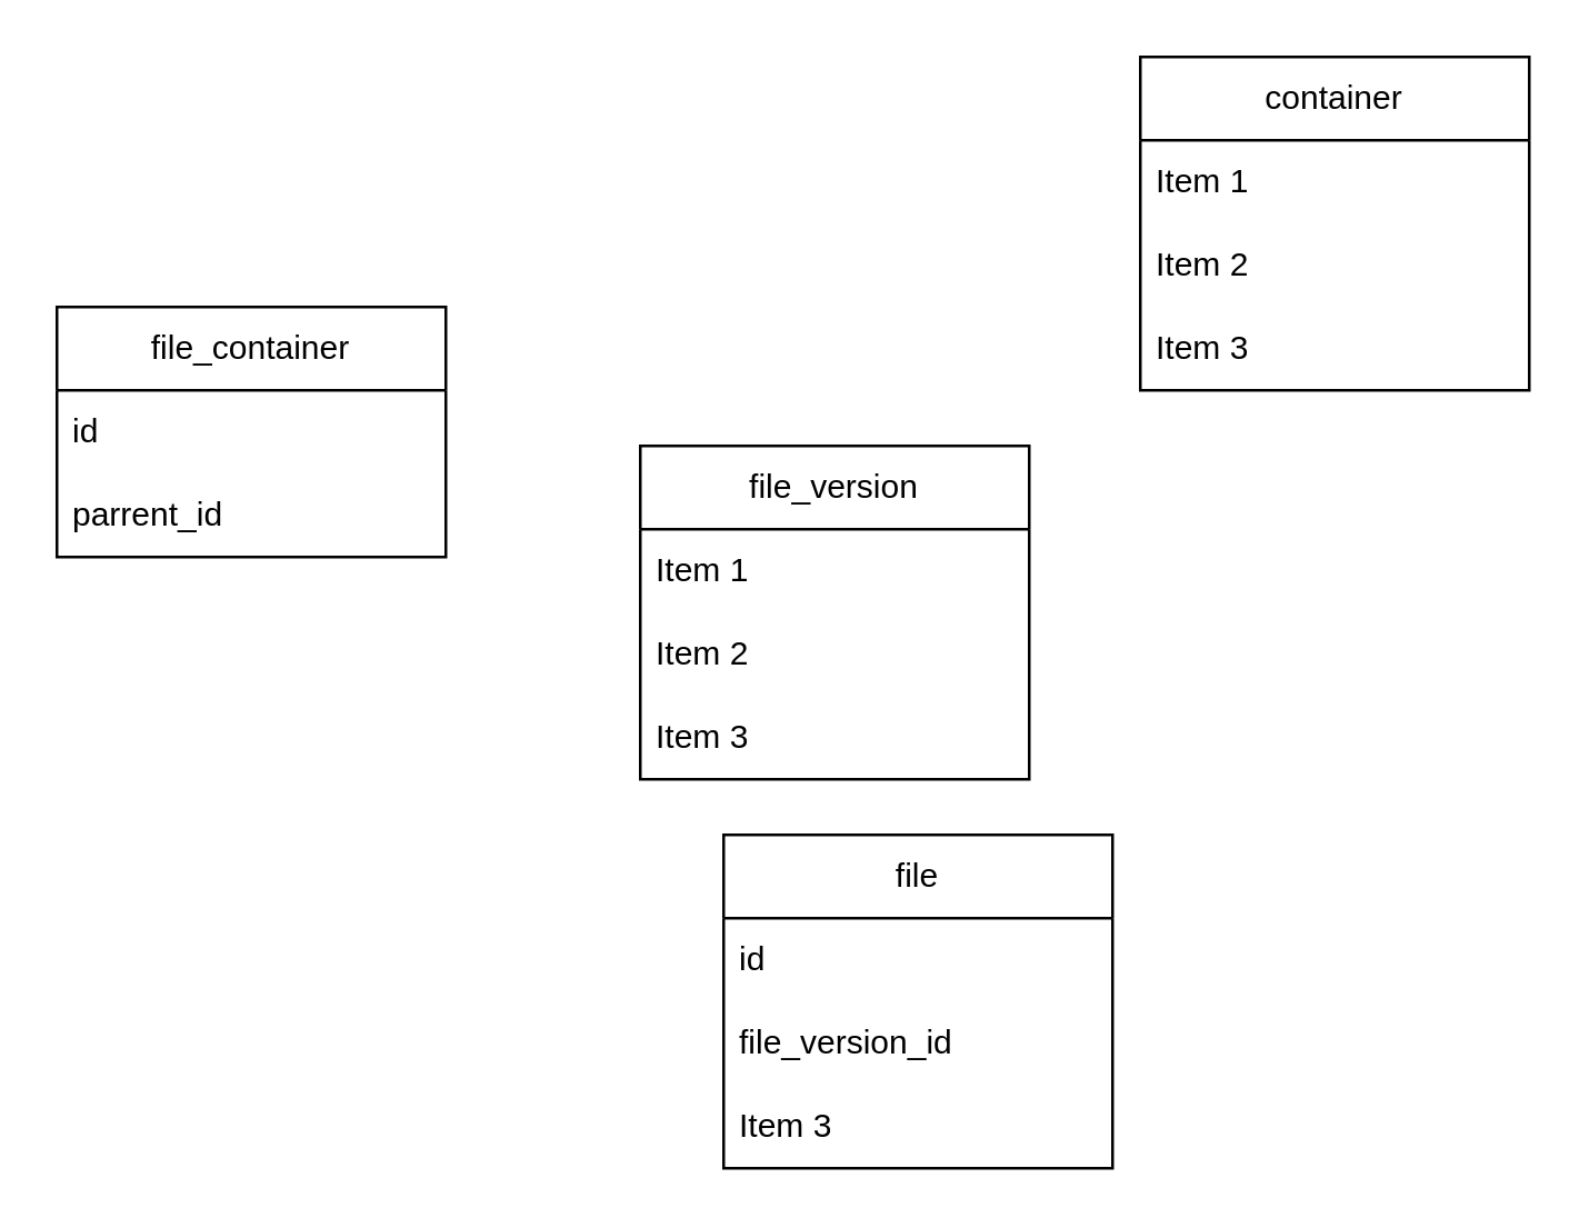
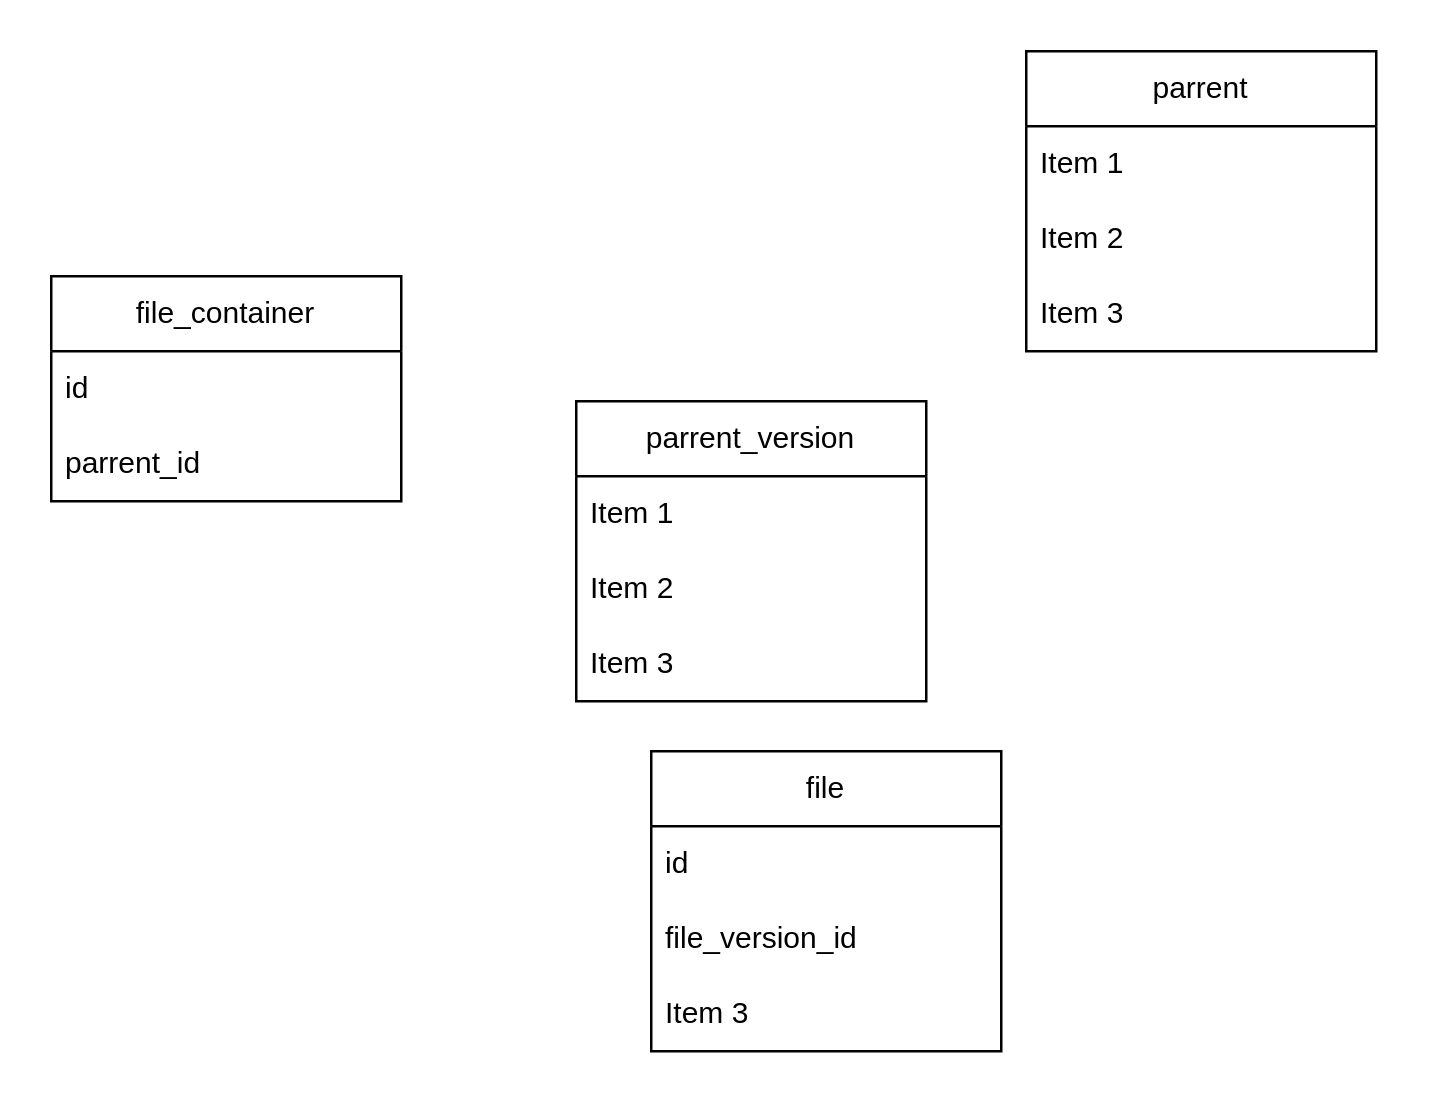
- <mxCell id="13" value="container" style="swimlane;fontStyle=0;childLayout=stackLayout;horizontal=1;startSize=30;horizontalStack=0;resizeParent=1;resizeParentMax=0;resizeLast=0;collapsible=1;marginBottom=0;whiteSpace=wrap;html=1;" vertex="1" parent="1"><mxGeometry x="410" y="20" width="140" height="120" as="geometry" /></mxCell>
+ <mxCell id="13" value="parrent" style="swimlane;fontStyle=0;childLayout=stackLayout;horizontal=1;startSize=30;horizontalStack=0;resizeParent=1;resizeParentMax=0;resizeLast=0;collapsible=1;marginBottom=0;whiteSpace=wrap;html=1;" vertex="1" parent="1"><mxGeometry x="410" y="20" width="140" height="120" as="geometry" /></mxCell>
- <mxCell id="5" value="file_version" style="swimlane;fontStyle=0;childLayout=stackLayout;horizontal=1;startSize=30;horizontalStack=0;resizeParent=1;resizeParentMax=0;resizeLast=0;collapsible=1;marginBottom=0;whiteSpace=wrap;html=1;" vertex="1" parent="1"><mxGeometry x="230" y="160" width="140" height="120" as="geometry" /></mxCell>
+ <mxCell id="5" value="parrent_version" style="swimlane;fontStyle=0;childLayout=stackLayout;horizontal=1;startSize=30;horizontalStack=0;resizeParent=1;resizeParentMax=0;resizeLast=0;collapsible=1;marginBottom=0;whiteSpace=wrap;html=1;" vertex="1" parent="1"><mxGeometry x="230" y="160" width="140" height="120" as="geometry" /></mxCell>
